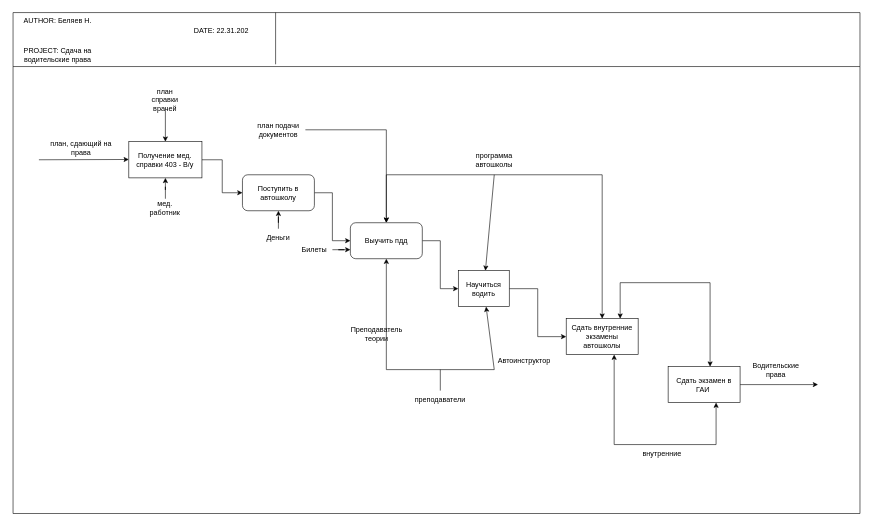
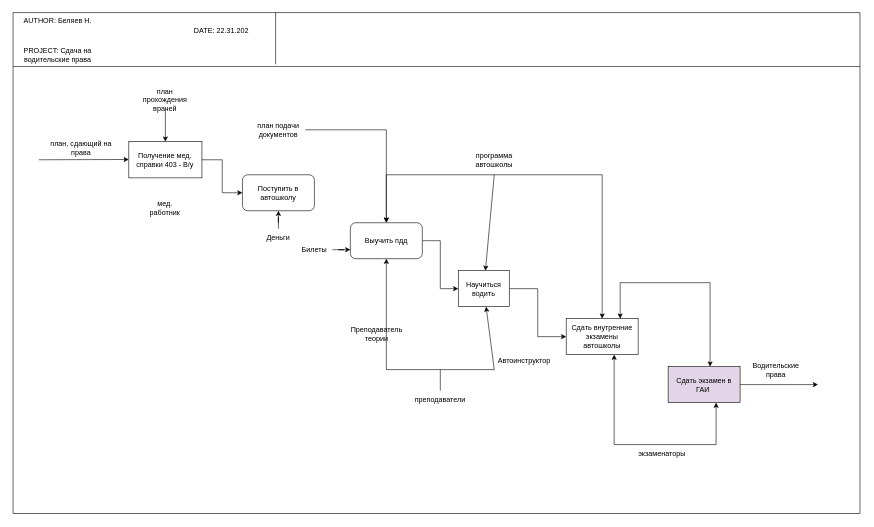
- <mxCell id="57" value="план справки врачей" style="text;html=1;strokeColor=none;fillColor=none;align=center;verticalAlign=middle;whiteSpace=wrap;rounded=0;" vertex="1" parent="1"><mxGeometry x="244.46" y="151" width="60" height="30" as="geometry" /></mxCell>
+ <mxCell id="57" value="план прохождения врачей" style="text;html=1;strokeColor=none;fillColor=none;align=center;verticalAlign=middle;whiteSpace=wrap;rounded=0;" vertex="1" parent="1"><mxGeometry x="244.46" y="151" width="60" height="30" as="geometry" /></mxCell>
- <mxCell id="54" style="edgeStyle=orthogonalEdgeStyle;rounded=0;orthogonalLoop=1;jettySize=auto;html=1;" edge="1" parent="1" source="55" target="52"><mxGeometry relative="1" as="geometry" /></mxCell>
- <mxCell id="6" style="edgeStyle=orthogonalEdgeStyle;rounded=0;orthogonalLoop=1;jettySize=auto;html=1;entryX=0;entryY=0.5;entryDx=0;entryDy=0;" parent="1" source="7" target="9" edge="1"><mxGeometry relative="1" as="geometry" /></mxCell>
- <mxCell id="15" value="Сдать экзамен в ГАИ&amp;nbsp;" style="rounded=0;whiteSpace=wrap;html=1;" parent="1" vertex="1"><mxGeometry x="1113" y="611" width="120" height="60" as="geometry" /></mxCell>
+ <mxCell id="15" value="Сдать экзамен в ГАИ&amp;nbsp;" style="rounded=0;whiteSpace=wrap;html=1;fillColor=#e1d5e7;" parent="1" vertex="1"><mxGeometry x="1113" y="611" width="120" height="60" as="geometry" /></mxCell>
- <mxCell id="34" value="внутренние" style="text;html=1;strokeColor=none;fillColor=none;align=center;verticalAlign=middle;whiteSpace=wrap;rounded=0;" parent="33" vertex="1"><mxGeometry x="30" width="100" height="30" as="geometry" /></mxCell>
+ <mxCell id="34" value="экзаменаторы" style="text;html=1;strokeColor=none;fillColor=none;align=center;verticalAlign=middle;whiteSpace=wrap;rounded=0;" parent="33" vertex="1"><mxGeometry x="30" width="100" height="30" as="geometry" /></mxCell>
